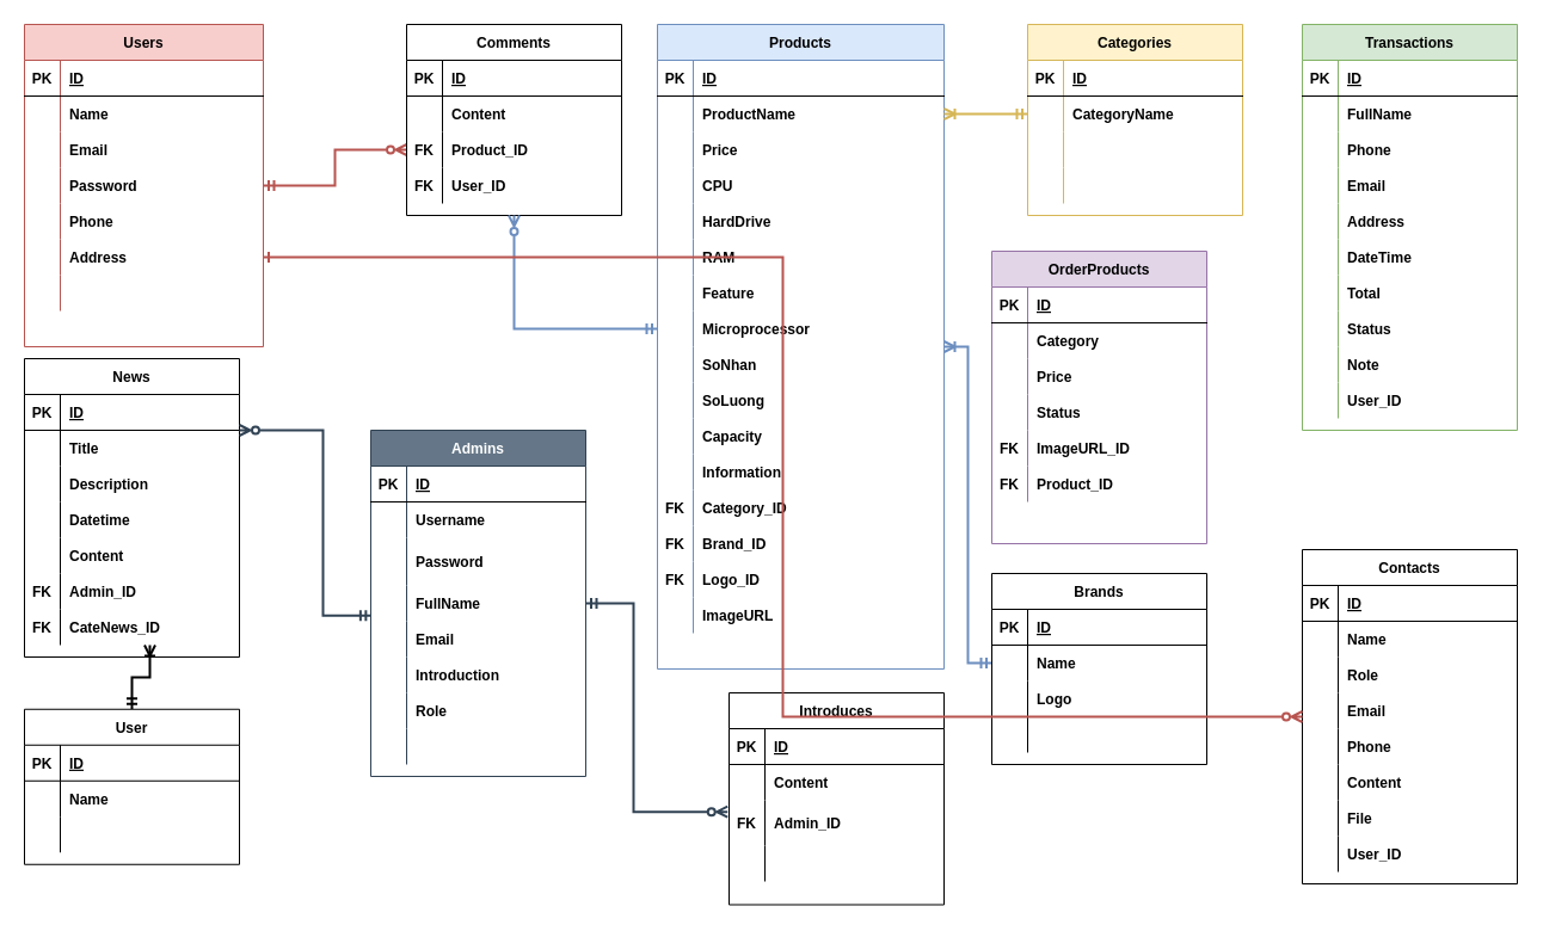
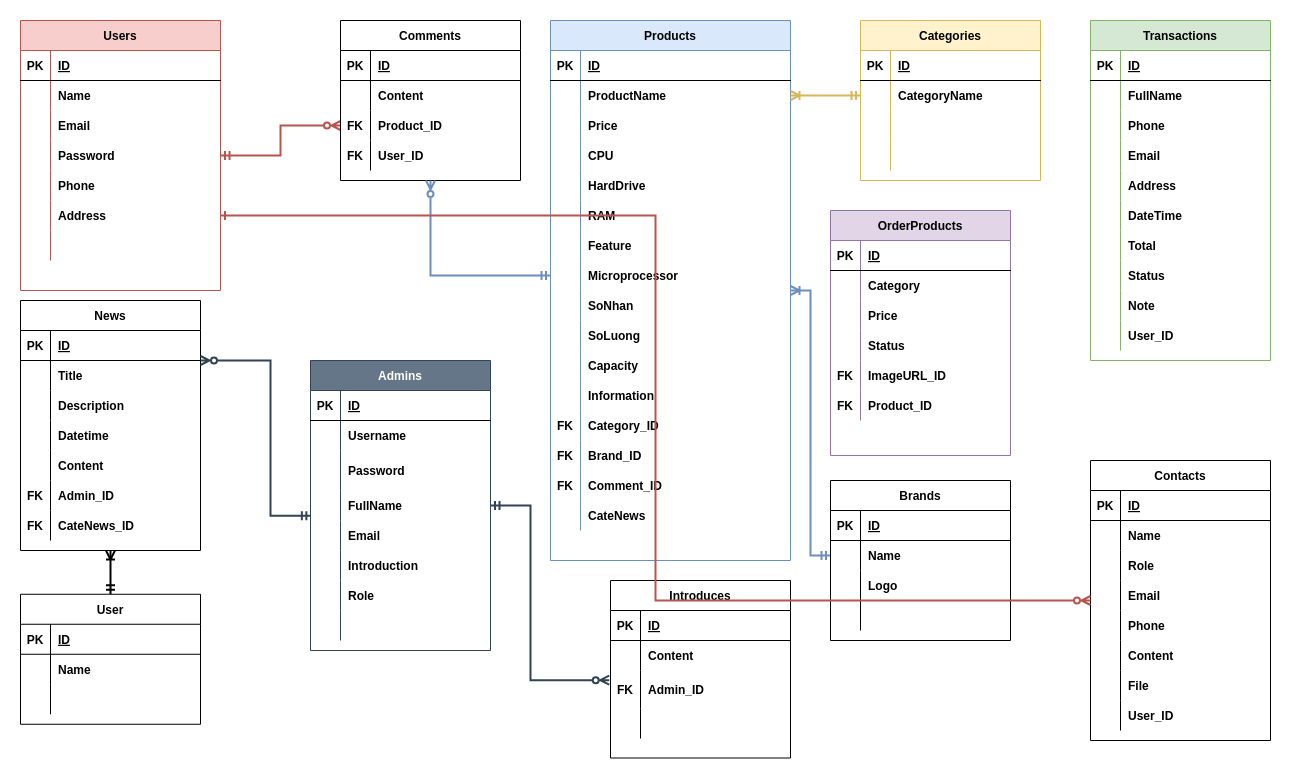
- <mxCell id="96" value="Logo_ID" style="shape=partialRectangle;connectable=0;fillColor=none;top=0;left=0;bottom=0;right=0;align=left;spacingLeft=6;overflow=hidden;fontStyle=1" parent="94" vertex="1"><mxGeometry x="30" width="210" height="30" as="geometry"><mxRectangle width="210" height="30" as="alternateBounds" /></mxGeometry></mxCell>
+ <mxCell id="96" value="Comment_ID" style="shape=partialRectangle;connectable=0;fillColor=none;top=0;left=0;bottom=0;right=0;align=left;spacingLeft=6;overflow=hidden;fontStyle=1" parent="94" vertex="1"><mxGeometry x="30" width="210" height="30" as="geometry"><mxRectangle width="210" height="30" as="alternateBounds" /></mxGeometry></mxCell>
- <mxCell id="99" value="ImageURL" style="shape=partialRectangle;connectable=0;fillColor=none;top=0;left=0;bottom=0;right=0;align=left;spacingLeft=6;overflow=hidden;fontStyle=1" parent="97" vertex="1"><mxGeometry x="30" width="210" height="30" as="geometry"><mxRectangle width="210" height="30" as="alternateBounds" /></mxGeometry></mxCell>
+ <mxCell id="99" value="CateNews" style="shape=partialRectangle;connectable=0;fillColor=none;top=0;left=0;bottom=0;right=0;align=left;spacingLeft=6;overflow=hidden;fontStyle=1" parent="97" vertex="1"><mxGeometry x="30" width="210" height="30" as="geometry"><mxRectangle width="210" height="30" as="alternateBounds" /></mxGeometry></mxCell>
- <mxCell id="253" style="edgeStyle=orthogonalEdgeStyle;rounded=0;jumpSize=30;orthogonalLoop=1;jettySize=auto;html=1;startArrow=ERmandOne;startFill=0;endArrow=ERoneToMany;endFill=0;strokeWidth=2;fontStyle=1;" parent="1" source="254" target="134" edge="1"><mxGeometry relative="1" as="geometry" /></mxCell>
+ <mxCell id="253" style="edgeStyle=orthogonalEdgeStyle;rounded=0;jumpSize=30;orthogonalLoop=1;jettySize=auto;html=1;entryX=0.5;entryY=1;entryDx=0;entryDy=0;startArrow=ERmandOne;startFill=0;endArrow=ERoneToMany;endFill=0;strokeWidth=2;fontStyle=1" parent="1" source="254" target="113" edge="1"><mxGeometry relative="1" as="geometry" /></mxCell>
